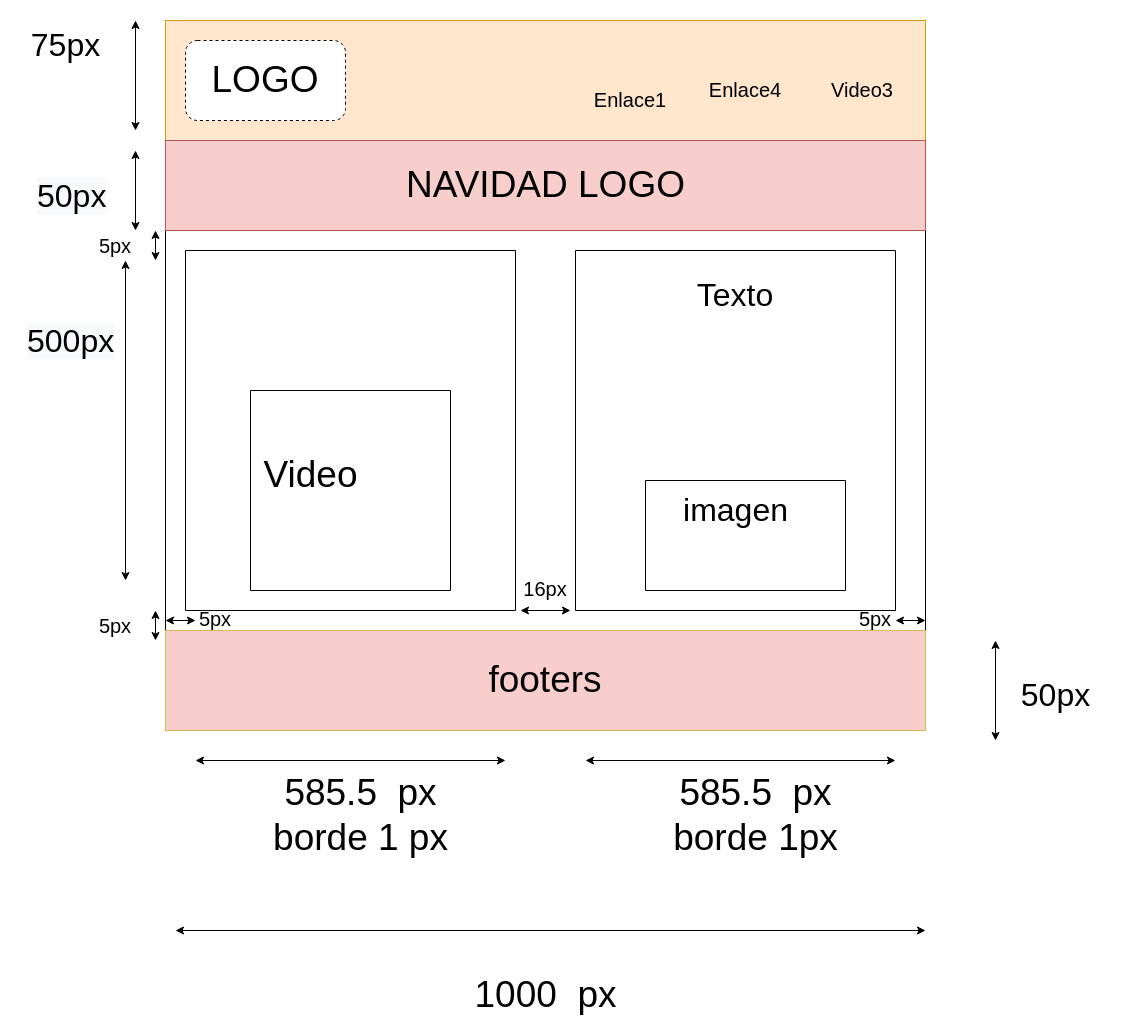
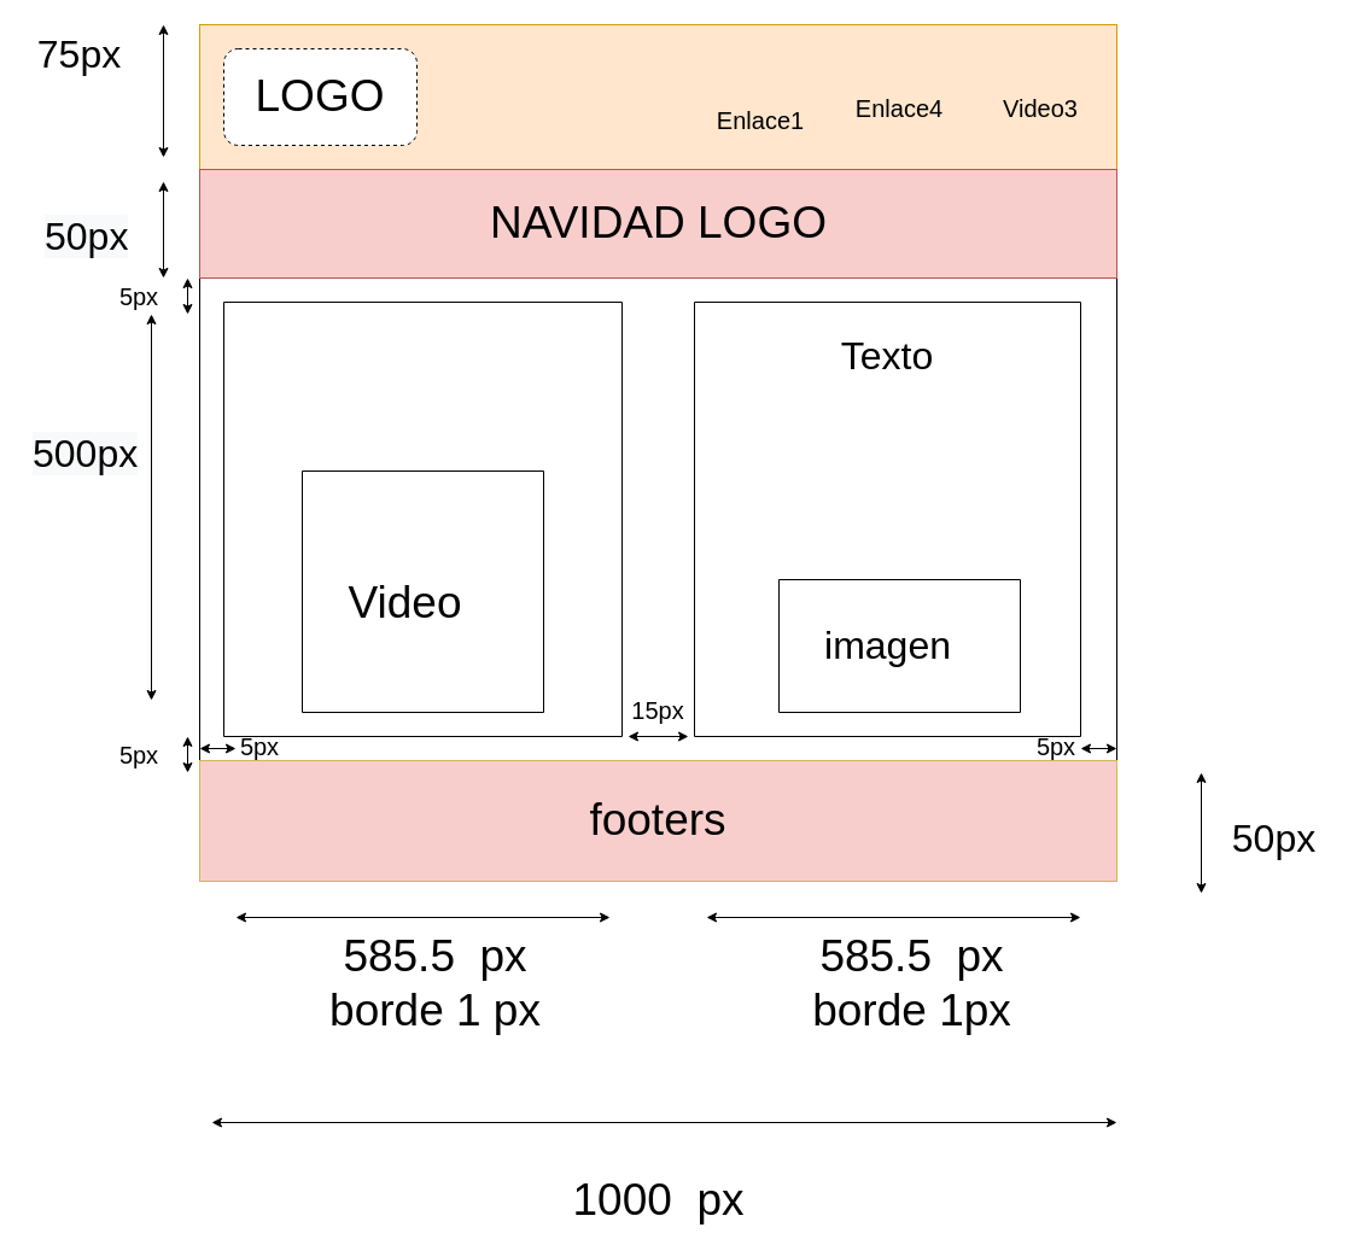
- <mxCell id="31" value="&lt;span style=&quot;color: rgb(0 , 0 , 0) ; font-family: &amp;#34;helvetica&amp;#34; ; font-size: 32px ; font-style: normal ; font-weight: 400 ; letter-spacing: normal ; text-align: center ; text-indent: 0px ; text-transform: none ; word-spacing: 0px ; background-color: rgb(248 , 249 , 250) ; display: inline ; float: none&quot;&gt;500px&lt;/span&gt;" style="text;whiteSpace=wrap;html=1;fontSize=32;" parent="1" vertex="1"><mxGeometry x="25" y="315" width="90" height="50" as="geometry" /></mxCell>
+ <mxCell id="31" value="&lt;span style=&quot;color: rgb(0 , 0 , 0) ; font-family: &amp;#34;helvetica&amp;#34; ; font-size: 32px ; font-style: normal ; font-weight: 400 ; letter-spacing: normal ; text-align: center ; text-indent: 0px ; text-transform: none ; word-spacing: 0px ; background-color: rgb(248 , 249 , 250) ; display: inline ; float: none&quot;&gt;500px&lt;/span&gt;" style="text;whiteSpace=wrap;html=1;fontSize=32;" parent="1" vertex="1"><mxGeometry x="25" y="350" width="90" height="50" as="geometry" /></mxCell>
- <mxCell id="25" value="Video" style="text;html=1;align=center;verticalAlign=middle;resizable=0;points=[];autosize=1;strokeColor=none;fillColor=none;fontSize=37;" parent="1" vertex="1"><mxGeometry x="255" y="450" width="110" height="50" as="geometry" /></mxCell>
+ <mxCell id="25" value="Video" style="text;html=1;align=center;verticalAlign=middle;resizable=0;points=[];autosize=1;strokeColor=none;fillColor=none;fontSize=37;" parent="1" vertex="1"><mxGeometry x="280" y="475" width="110" height="50" as="geometry" /></mxCell>
- <mxCell id="11" value="imagen" style="text;html=1;align=center;verticalAlign=middle;resizable=0;points=[];autosize=1;strokeColor=none;fillColor=none;fontSize=32;" parent="10" vertex="1"><mxGeometry x="30" y="10" width="120" height="40" as="geometry" /></mxCell>
+ <mxCell id="11" value="imagen" style="text;html=1;align=center;verticalAlign=middle;resizable=0;points=[];autosize=1;strokeColor=none;fillColor=none;fontSize=32;" parent="10" vertex="1"><mxGeometry x="30" y="35" width="120" height="40" as="geometry" /></mxCell>
- <mxCell id="20" value="&lt;font style=&quot;font-size: 20px&quot;&gt;16px&lt;/font&gt;" style="text;html=1;strokeColor=none;fillColor=none;align=center;verticalAlign=middle;whiteSpace=wrap;rounded=0;fontSize=32;" parent="2" vertex="1"><mxGeometry x="350" y="550" width="60" height="30" as="geometry" /></mxCell>
+ <mxCell id="20" value="&lt;font style=&quot;font-size: 20px&quot;&gt;15px&lt;/font&gt;" style="text;html=1;strokeColor=none;fillColor=none;align=center;verticalAlign=middle;whiteSpace=wrap;rounded=0;fontSize=32;" parent="2" vertex="1"><mxGeometry x="350" y="550" width="60" height="30" as="geometry" /></mxCell>
